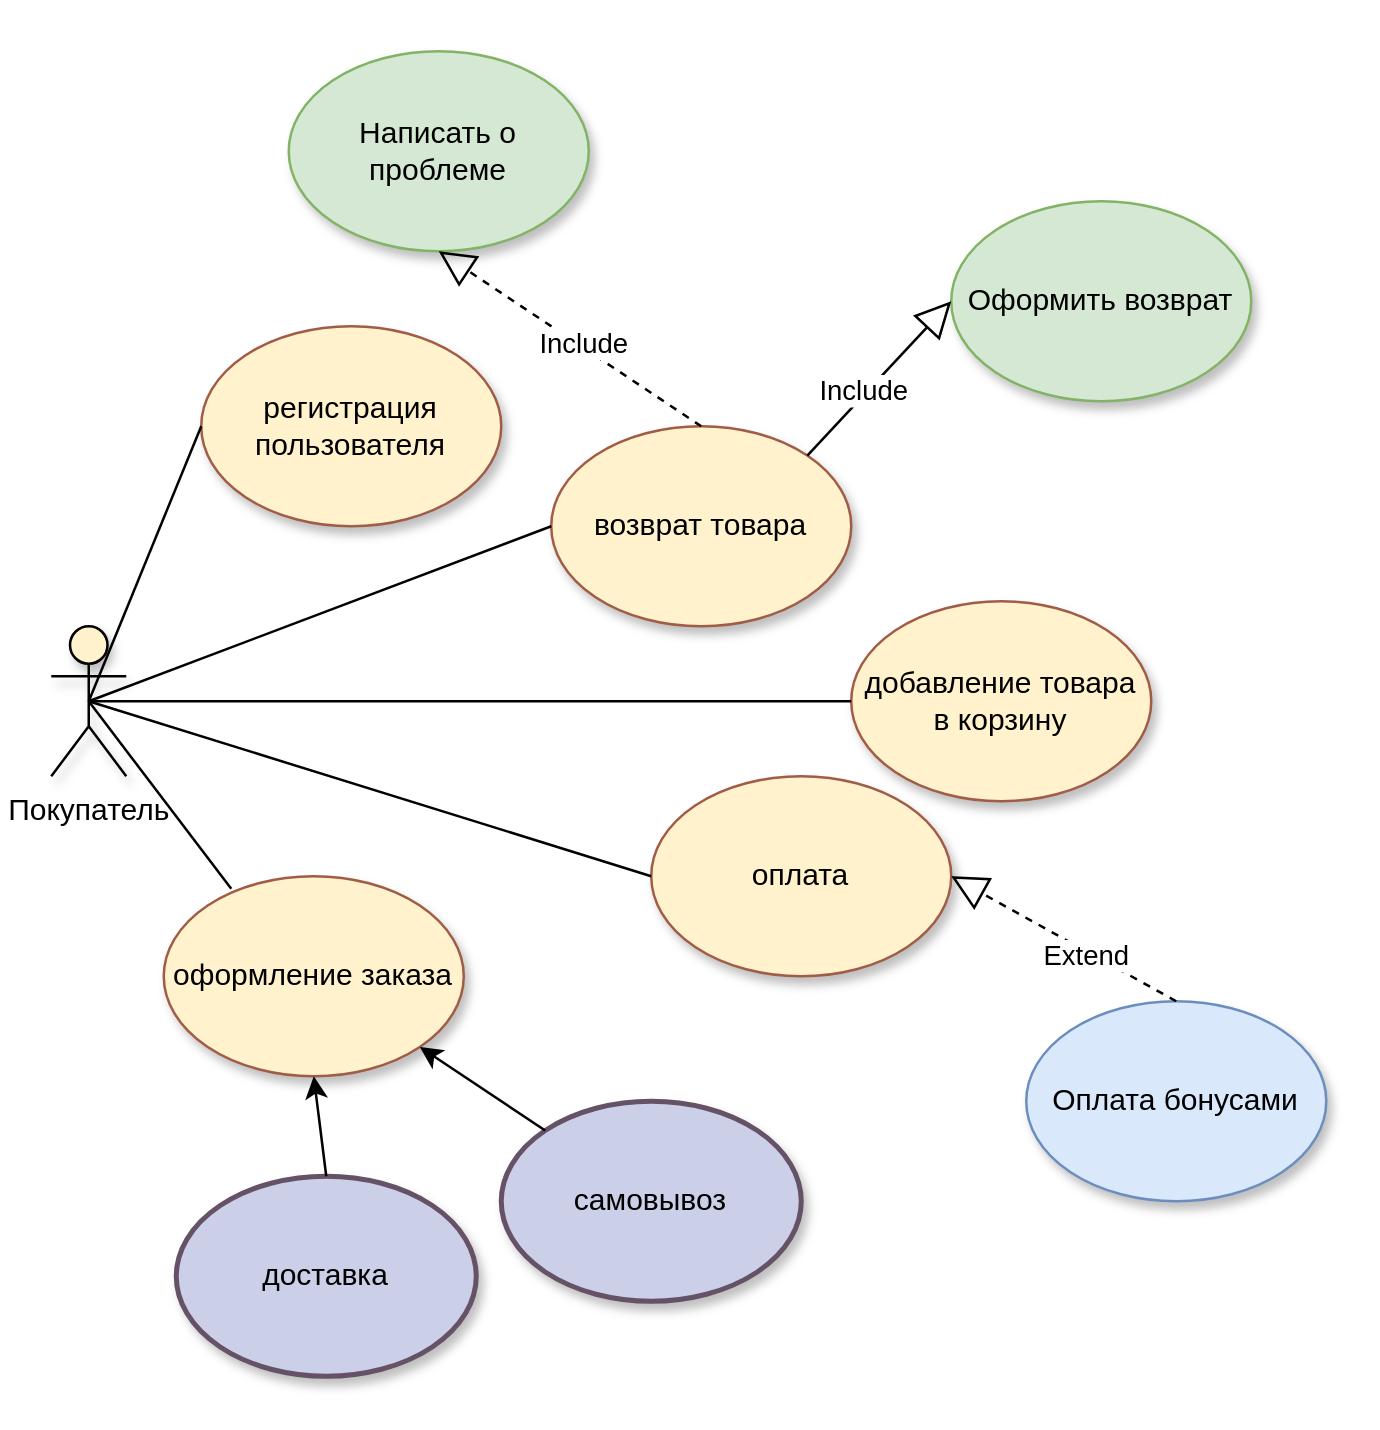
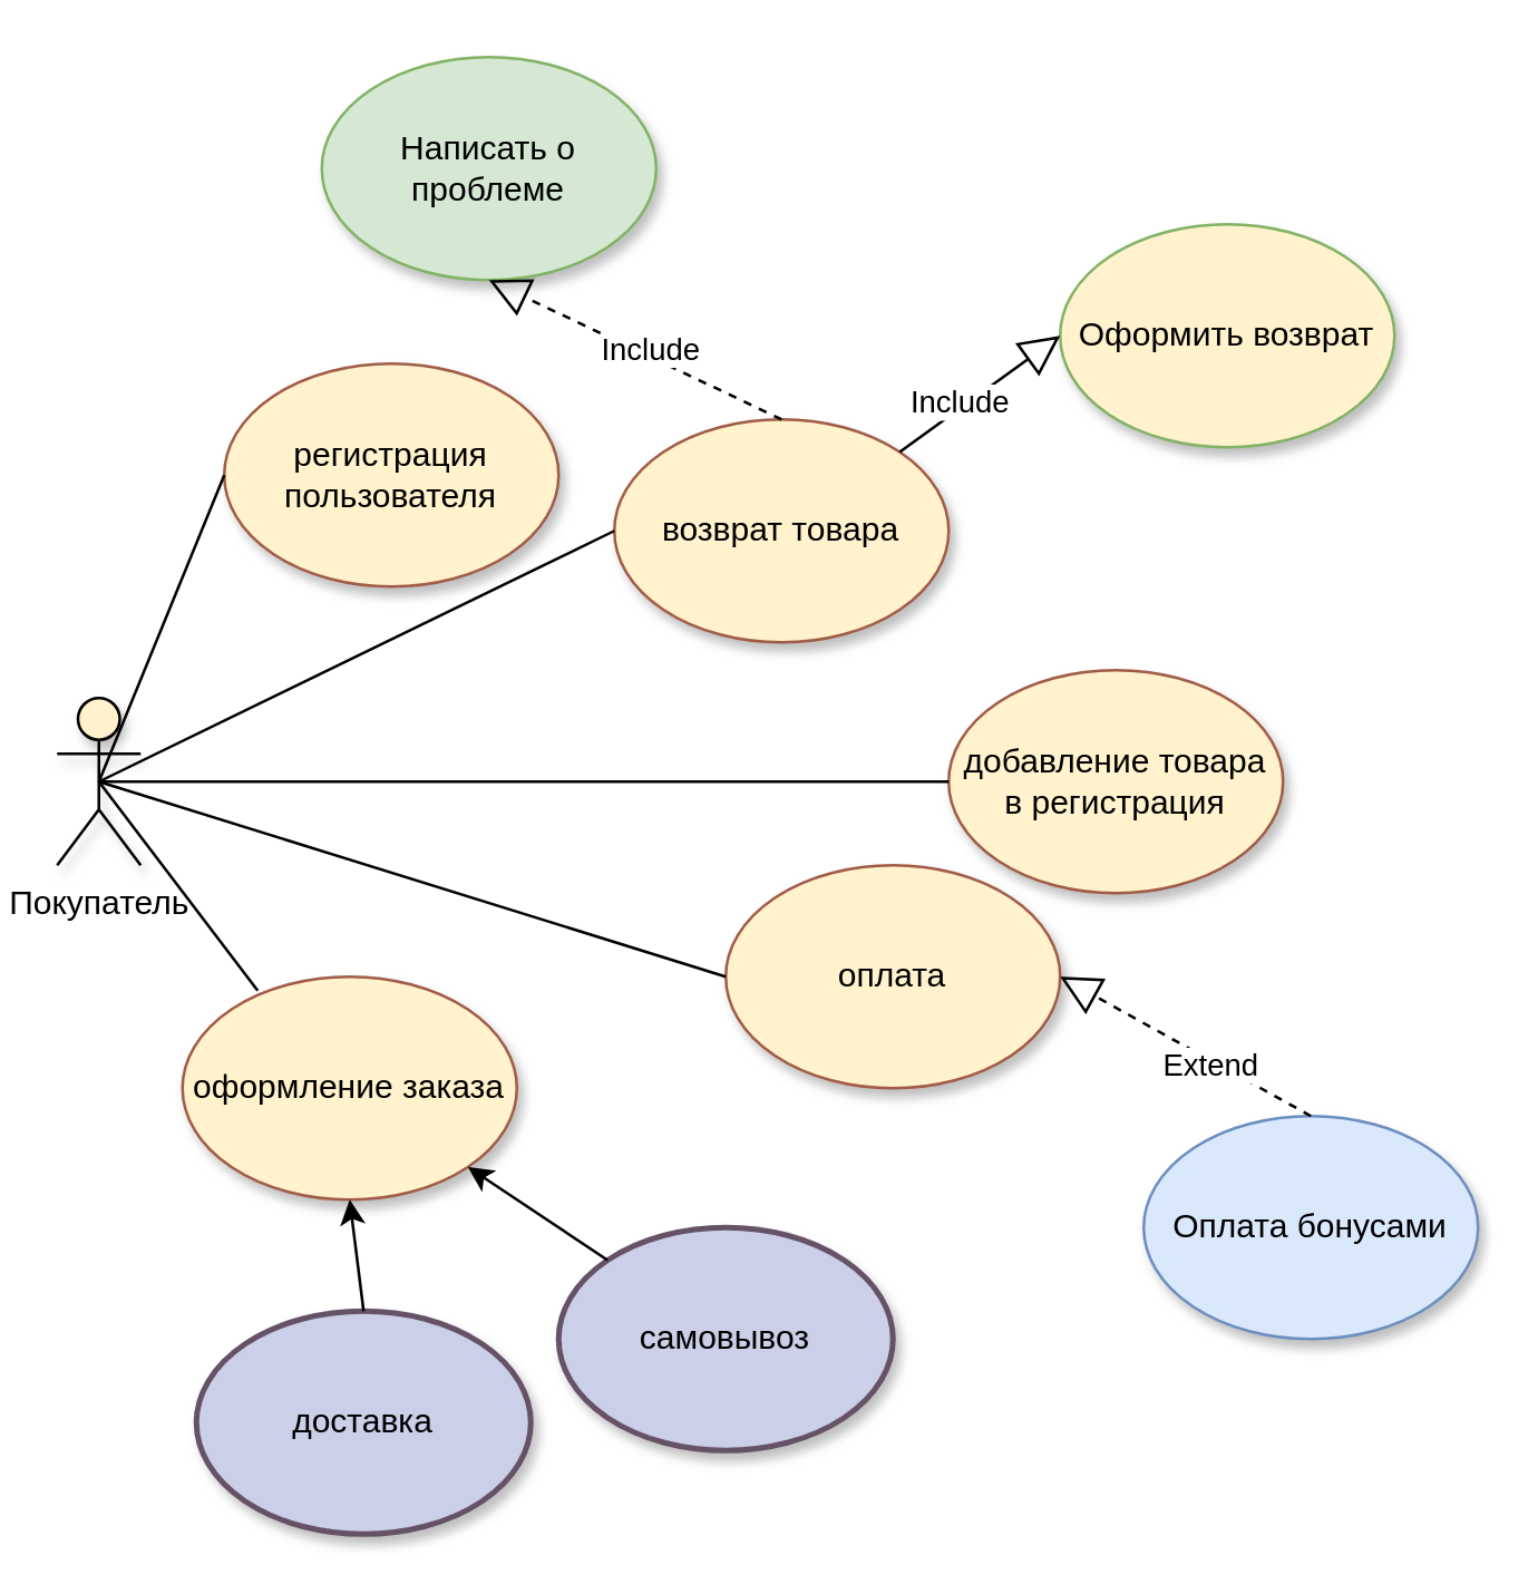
- <mxCell id="13" value="Оформить возврат" style="ellipse;whiteSpace=wrap;html=1;fillColor=#d5e8d4;strokeColor=#82b366;shadow=1;" parent="1" vertex="1"><mxGeometry x="380" y="80" width="120" height="80" as="geometry" /></mxCell>
+ <mxCell id="13" value="Оформить возврат" style="ellipse;whiteSpace=wrap;html=1;fillColor=#fff2cc;strokeColor=#82b366;shadow=1;" parent="1" vertex="1"><mxGeometry x="380" y="80" width="120" height="80" as="geometry" /></mxCell>
- <mxCell id="7" value="возврат товара" style="ellipse;whiteSpace=wrap;html=1;fillColor=#fff2cc;strokeColor=#A15C47;shadow=1;" parent="1" vertex="1"><mxGeometry x="220" y="170" width="120" height="80" as="geometry" /></mxCell>
+ <mxCell id="7" value="возврат товара" style="ellipse;whiteSpace=wrap;html=1;fillColor=#fff2cc;strokeColor=#A15C47;shadow=1;" parent="1" vertex="1"><mxGeometry x="220" y="150" width="120" height="80" as="geometry" /></mxCell>
- <mxCell id="4" value="добавление товара в корзину" style="ellipse;whiteSpace=wrap;html=1;fillColor=#fff2cc;strokeColor=#A15C47;shadow=1;" parent="1" vertex="1"><mxGeometry x="340" y="240" width="120" height="80" as="geometry" /></mxCell>
+ <mxCell id="4" value="добавление товара в регистрация" style="ellipse;whiteSpace=wrap;html=1;fillColor=#fff2cc;strokeColor=#A15C47;shadow=1;" parent="1" vertex="1"><mxGeometry x="340" y="240" width="120" height="80" as="geometry" /></mxCell>
